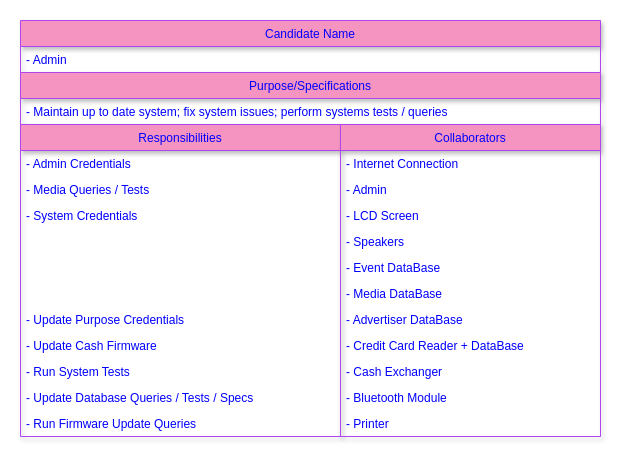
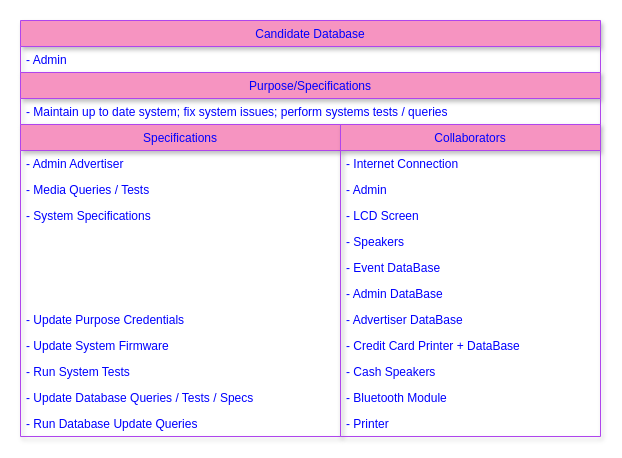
- <mxCell id="2" value="Candidate Name" style="swimlane;fontStyle=0;childLayout=stackLayout;horizontal=1;startSize=26;horizontalStack=0;resizeParent=1;resizeParentMax=0;resizeLast=0;collapsible=1;marginBottom=0;rounded=0;sketch=0;strokeColor=#AF45ED;fillColor=#F694C1;fontColor=#0000FF;shadow=1;" vertex="1" parent="1"><mxGeometry x="20" y="20" width="580" height="52" as="geometry" /></mxCell>
+ <mxCell id="2" value="Candidate Database" style="swimlane;fontStyle=0;childLayout=stackLayout;horizontal=1;startSize=26;horizontalStack=0;resizeParent=1;resizeParentMax=0;resizeLast=0;collapsible=1;marginBottom=0;rounded=0;sketch=0;strokeColor=#AF45ED;fillColor=#F694C1;fontColor=#0000FF;shadow=1;" vertex="1" parent="1"><mxGeometry x="20" y="20" width="580" height="52" as="geometry" /></mxCell>
- <mxCell id="6" value="Responsibilities" style="swimlane;fontStyle=0;childLayout=stackLayout;horizontal=1;startSize=26;horizontalStack=0;resizeParent=1;resizeParentMax=0;resizeLast=0;collapsible=1;marginBottom=0;rounded=0;sketch=0;strokeColor=#AF45ED;fillColor=#F694C1;fontColor=#0000FF;shadow=1;" vertex="1" parent="1"><mxGeometry x="20" y="124" width="320" height="312" as="geometry" /></mxCell>
+ <mxCell id="6" value="Specifications" style="swimlane;fontStyle=0;childLayout=stackLayout;horizontal=1;startSize=26;horizontalStack=0;resizeParent=1;resizeParentMax=0;resizeLast=0;collapsible=1;marginBottom=0;rounded=0;sketch=0;strokeColor=#AF45ED;fillColor=#F694C1;fontColor=#0000FF;shadow=1;" vertex="1" parent="1"><mxGeometry x="20" y="124" width="320" height="312" as="geometry" /></mxCell>
- <mxCell id="7" value="- Admin Credentials" style="text;strokeColor=none;fillColor=none;align=left;verticalAlign=top;spacingLeft=4;spacingRight=4;overflow=hidden;rotatable=0;points=[[0,0.5],[1,0.5]];portConstraint=eastwest;fontColor=#0000FF;shadow=1;" vertex="1" parent="6"><mxGeometry y="26" width="320" height="26" as="geometry" /></mxCell>
+ <mxCell id="7" value="- Admin Advertiser" style="text;strokeColor=none;fillColor=none;align=left;verticalAlign=top;spacingLeft=4;spacingRight=4;overflow=hidden;rotatable=0;points=[[0,0.5],[1,0.5]];portConstraint=eastwest;fontColor=#0000FF;shadow=1;" vertex="1" parent="6"><mxGeometry y="26" width="320" height="26" as="geometry" /></mxCell>
- <mxCell id="9" value="- System Credentials" style="text;strokeColor=none;fillColor=none;align=left;verticalAlign=top;spacingLeft=4;spacingRight=4;overflow=hidden;rotatable=0;points=[[0,0.5],[1,0.5]];portConstraint=eastwest;fontColor=#0000FF;shadow=1;" vertex="1" parent="6"><mxGeometry y="78" width="320" height="26" as="geometry" /></mxCell>
+ <mxCell id="9" value="- System Specifications" style="text;strokeColor=none;fillColor=none;align=left;verticalAlign=top;spacingLeft=4;spacingRight=4;overflow=hidden;rotatable=0;points=[[0,0.5],[1,0.5]];portConstraint=eastwest;fontColor=#0000FF;shadow=1;" vertex="1" parent="6"><mxGeometry y="78" width="320" height="26" as="geometry" /></mxCell>
- <mxCell id="24" value="- Media DataBase" style="text;strokeColor=none;fillColor=none;align=left;verticalAlign=top;spacingLeft=4;spacingRight=4;overflow=hidden;rotatable=0;points=[[0,0.5],[1,0.5]];portConstraint=eastwest;fontColor=#0000FF;shadow=1;" vertex="1" parent="18"><mxGeometry y="156" width="260" height="26" as="geometry" /></mxCell>
+ <mxCell id="24" value="- Admin DataBase" style="text;strokeColor=none;fillColor=none;align=left;verticalAlign=top;spacingLeft=4;spacingRight=4;overflow=hidden;rotatable=0;points=[[0,0.5],[1,0.5]];portConstraint=eastwest;fontColor=#0000FF;shadow=1;" vertex="1" parent="18"><mxGeometry y="156" width="260" height="26" as="geometry" /></mxCell>
- <mxCell id="14" value="- Update Cash Firmware" style="text;strokeColor=none;fillColor=none;align=left;verticalAlign=top;spacingLeft=4;spacingRight=4;overflow=hidden;rotatable=0;points=[[0,0.5],[1,0.5]];portConstraint=eastwest;fontColor=#0000FF;shadow=1;" vertex="1" parent="6"><mxGeometry y="208" width="320" height="26" as="geometry" /></mxCell>
+ <mxCell id="14" value="- Update System Firmware" style="text;strokeColor=none;fillColor=none;align=left;verticalAlign=top;spacingLeft=4;spacingRight=4;overflow=hidden;rotatable=0;points=[[0,0.5],[1,0.5]];portConstraint=eastwest;fontColor=#0000FF;shadow=1;" vertex="1" parent="6"><mxGeometry y="208" width="320" height="26" as="geometry" /></mxCell>
- <mxCell id="26" value="- Credit Card Reader + DataBase" style="text;strokeColor=none;fillColor=none;align=left;verticalAlign=top;spacingLeft=4;spacingRight=4;overflow=hidden;rotatable=0;points=[[0,0.5],[1,0.5]];portConstraint=eastwest;fontColor=#0000FF;shadow=1;" vertex="1" parent="18"><mxGeometry y="208" width="260" height="26" as="geometry" /></mxCell>
+ <mxCell id="26" value="- Credit Card Printer + DataBase" style="text;strokeColor=none;fillColor=none;align=left;verticalAlign=top;spacingLeft=4;spacingRight=4;overflow=hidden;rotatable=0;points=[[0,0.5],[1,0.5]];portConstraint=eastwest;fontColor=#0000FF;shadow=1;" vertex="1" parent="18"><mxGeometry y="208" width="260" height="26" as="geometry" /></mxCell>
- <mxCell id="27" value="- Cash Exchanger" style="text;strokeColor=none;fillColor=none;align=left;verticalAlign=top;spacingLeft=4;spacingRight=4;overflow=hidden;rotatable=0;points=[[0,0.5],[1,0.5]];portConstraint=eastwest;fontColor=#0000FF;shadow=1;" vertex="1" parent="18"><mxGeometry y="234" width="260" height="26" as="geometry" /></mxCell>
+ <mxCell id="27" value="- Cash Speakers" style="text;strokeColor=none;fillColor=none;align=left;verticalAlign=top;spacingLeft=4;spacingRight=4;overflow=hidden;rotatable=0;points=[[0,0.5],[1,0.5]];portConstraint=eastwest;fontColor=#0000FF;shadow=1;" vertex="1" parent="18"><mxGeometry y="234" width="260" height="26" as="geometry" /></mxCell>
- <mxCell id="17" value="- Run Firmware Update Queries" style="text;strokeColor=none;fillColor=none;align=left;verticalAlign=top;spacingLeft=4;spacingRight=4;overflow=hidden;rotatable=0;points=[[0,0.5],[1,0.5]];portConstraint=eastwest;fontColor=#0000FF;shadow=1;" vertex="1" parent="6"><mxGeometry y="286" width="320" height="26" as="geometry" /></mxCell>
+ <mxCell id="17" value="- Run Database Update Queries" style="text;strokeColor=none;fillColor=none;align=left;verticalAlign=top;spacingLeft=4;spacingRight=4;overflow=hidden;rotatable=0;points=[[0,0.5],[1,0.5]];portConstraint=eastwest;fontColor=#0000FF;shadow=1;" vertex="1" parent="6"><mxGeometry y="286" width="320" height="26" as="geometry" /></mxCell>
